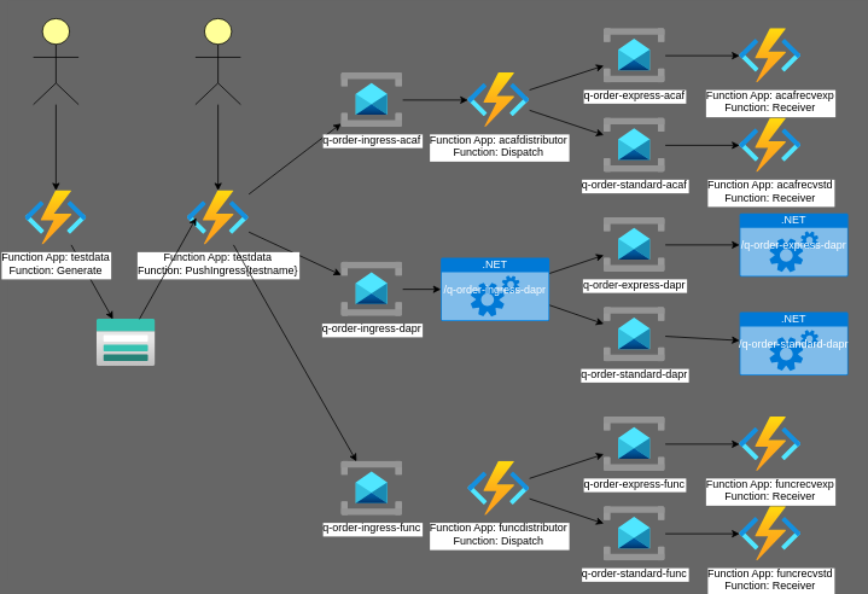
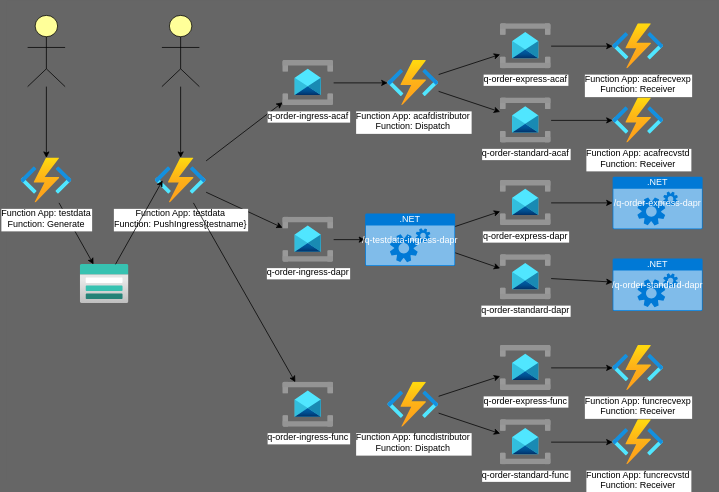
- <mxCell id="41" value=".NET&#10;&#10;/q-order-ingress-dapr" style="strokeColor=none;fillColor=#0079D6;labelPosition=center;verticalLabelPosition=middle;verticalAlign=top;align=center;fontSize=12;outlineConnect=0;spacingTop=-6;fontColor=#FFFFFF;sketch=0;shape=mxgraph.sitemap.services;fontFamily=Helvetica;" parent="1" vertex="1"><mxGeometry x="479" y="284" width="120" height="70" as="geometry" /></mxCell>
+ <mxCell id="41" value=".NET&#10;&#10;/q-testdata-ingress-dapr" style="strokeColor=none;fillColor=#0079D6;labelPosition=center;verticalLabelPosition=middle;verticalAlign=top;align=center;fontSize=12;outlineConnect=0;spacingTop=-6;fontColor=#FFFFFF;sketch=0;shape=mxgraph.sitemap.services;fontFamily=Helvetica;" parent="1" vertex="1"><mxGeometry x="479" y="284" width="120" height="70" as="geometry" /></mxCell>
